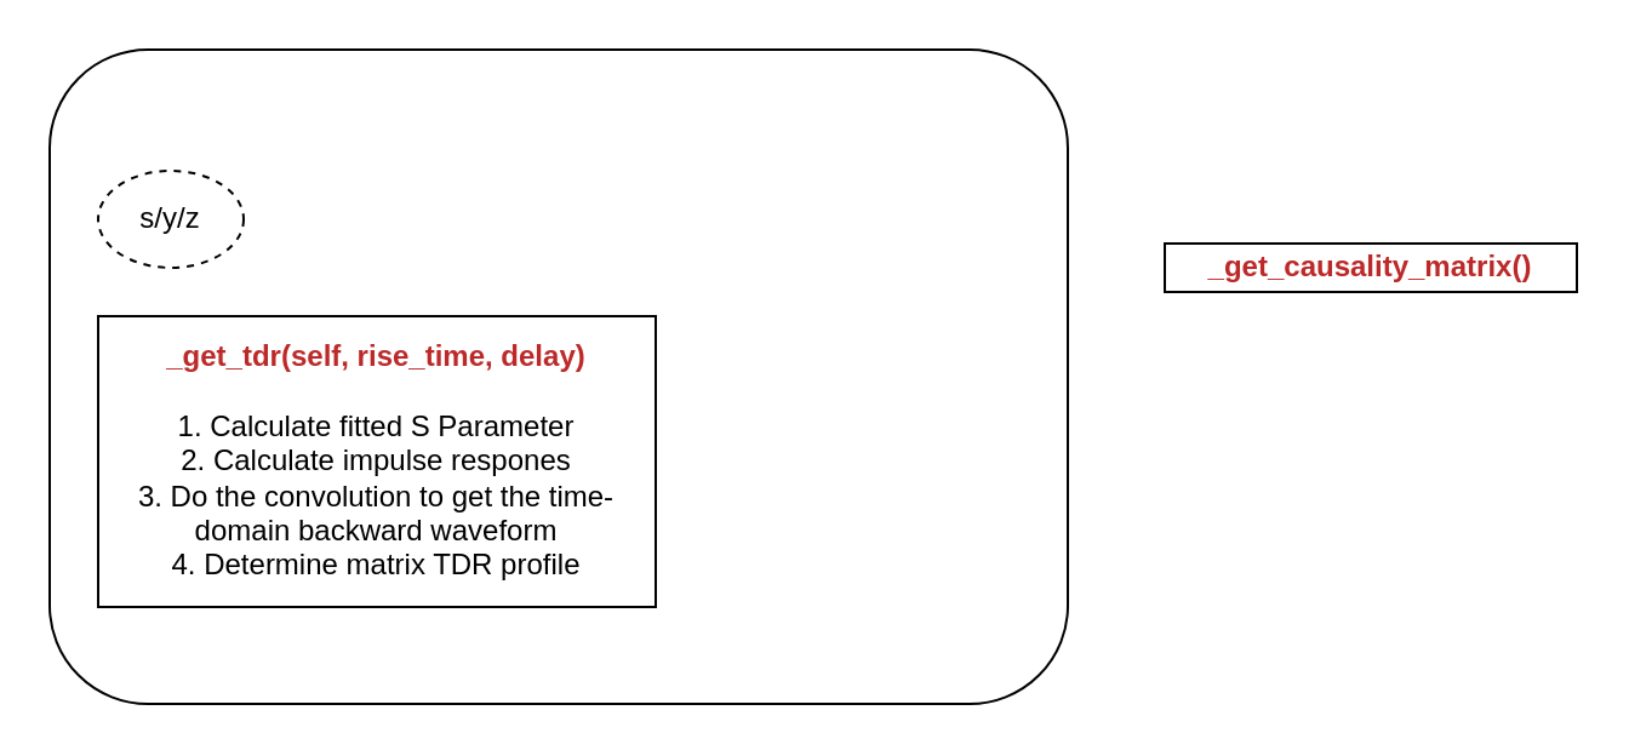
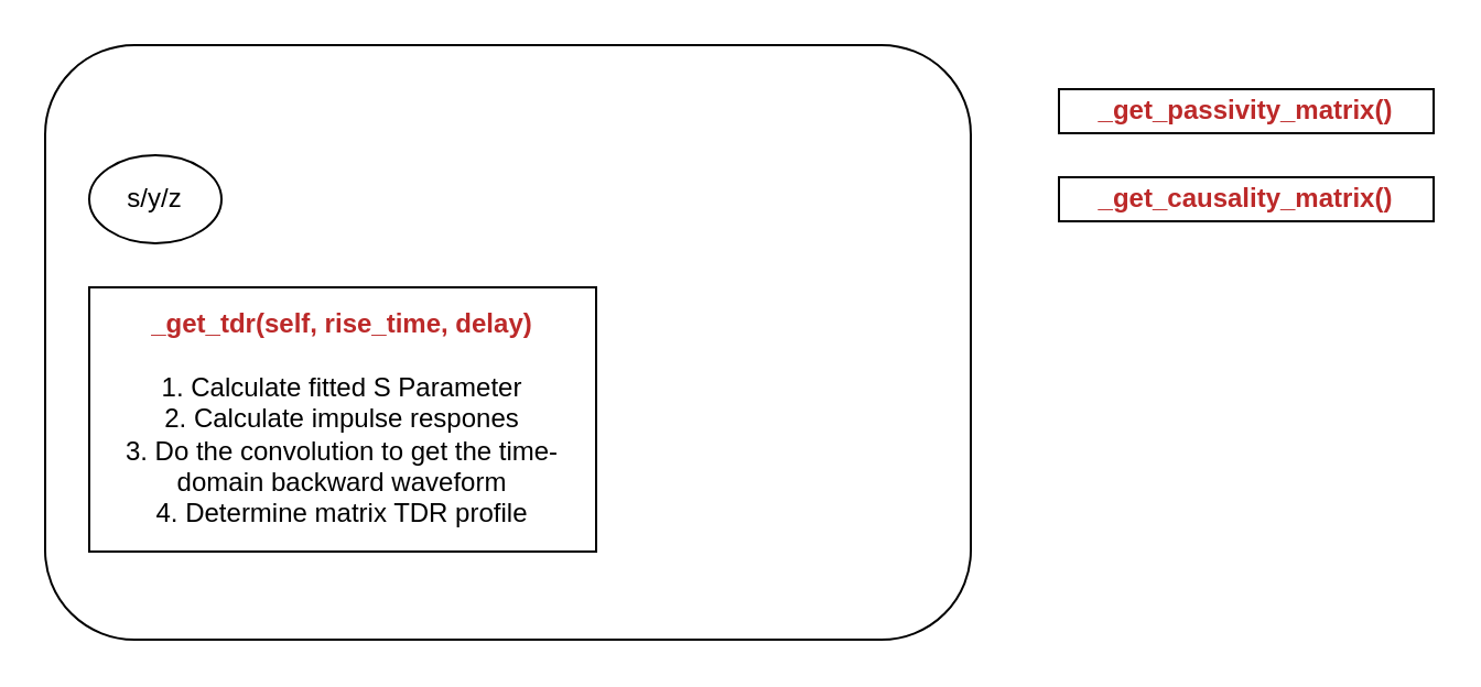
+ <mxCell id="6" value="&lt;b&gt;&lt;font color=&quot;#bc2929&quot;&gt;_get_passivity_matrix()&lt;/font&gt;&lt;/b&gt;" style="rounded=0;whiteSpace=wrap;html=1;" vertex="1" parent="1"><mxGeometry x="480" y="40" width="170" height="20" as="geometry" /></mxCell>
- <mxCell id="3" value="s/y/z" style="ellipse;whiteSpace=wrap;html=1;dashed=1;" vertex="1" parent="1"><mxGeometry x="40" y="70" width="60" height="40" as="geometry" /></mxCell>
+ <mxCell id="3" value="s/y/z" style="ellipse;whiteSpace=wrap;html=1;" vertex="1" parent="1"><mxGeometry x="40" y="70" width="60" height="40" as="geometry" /></mxCell>
- <mxCell id="7" value="&lt;b&gt;&lt;font color=&quot;#bc2929&quot;&gt;_get_causality_matrix()&lt;/font&gt;&lt;/b&gt;" style="rounded=0;whiteSpace=wrap;html=1;" vertex="1" parent="1"><mxGeometry x="480" y="100" width="170" height="20" as="geometry" /></mxCell>
+ <mxCell id="7" value="&lt;b&gt;&lt;font color=&quot;#bc2929&quot;&gt;_get_causality_matrix()&lt;/font&gt;&lt;/b&gt;" style="rounded=0;whiteSpace=wrap;html=1;" vertex="1" parent="1"><mxGeometry x="480" y="80" width="170" height="20" as="geometry" /></mxCell>
